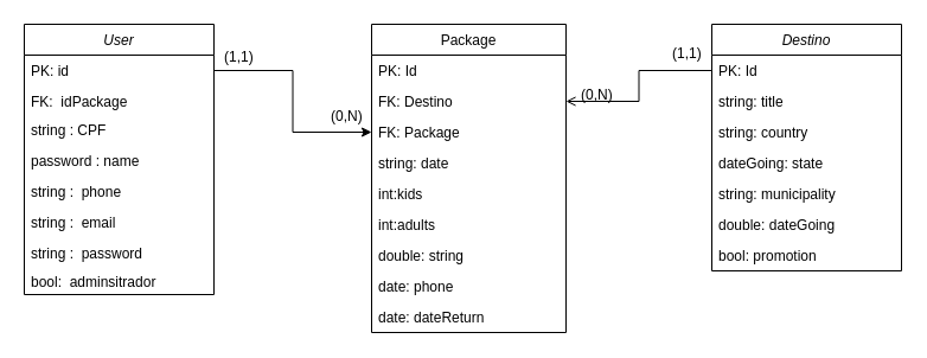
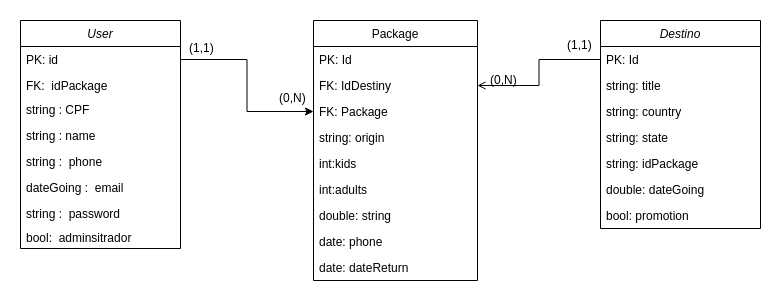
- <mxCell id="13" value="FK: Destino" style="text;align=left;verticalAlign=top;spacingLeft=4;spacingRight=4;overflow=hidden;rotatable=0;points=[[0,0.5],[1,0.5]];portConstraint=eastwest;rounded=0;shadow=0;html=0;" parent="11" vertex="1"><mxGeometry y="52" width="164" height="26" as="geometry" /></mxCell>
+ <mxCell id="13" value="FK: IdDestiny" style="text;align=left;verticalAlign=top;spacingLeft=4;spacingRight=4;overflow=hidden;rotatable=0;points=[[0,0.5],[1,0.5]];portConstraint=eastwest;rounded=0;shadow=0;html=0;" parent="11" vertex="1"><mxGeometry y="52" width="164" height="26" as="geometry" /></mxCell>
- <mxCell id="6" value="password : name" style="text;align=left;verticalAlign=top;spacingLeft=4;spacingRight=4;overflow=hidden;rotatable=0;points=[[0,0.5],[1,0.5]];portConstraint=eastwest;" parent="2" vertex="1"><mxGeometry y="102" width="160" height="26" as="geometry" /></mxCell>
+ <mxCell id="6" value="string : name" style="text;align=left;verticalAlign=top;spacingLeft=4;spacingRight=4;overflow=hidden;rotatable=0;points=[[0,0.5],[1,0.5]];portConstraint=eastwest;" parent="2" vertex="1"><mxGeometry y="102" width="160" height="26" as="geometry" /></mxCell>
- <mxCell id="15" value="string: date" style="text;align=left;verticalAlign=top;spacingLeft=4;spacingRight=4;overflow=hidden;rotatable=0;points=[[0,0.5],[1,0.5]];portConstraint=eastwest;rounded=0;shadow=0;html=0;" parent="11" vertex="1"><mxGeometry y="104" width="164" height="26" as="geometry" /></mxCell>
+ <mxCell id="15" value="string: origin" style="text;align=left;verticalAlign=top;spacingLeft=4;spacingRight=4;overflow=hidden;rotatable=0;points=[[0,0.5],[1,0.5]];portConstraint=eastwest;rounded=0;shadow=0;html=0;" parent="11" vertex="1"><mxGeometry y="104" width="164" height="26" as="geometry" /></mxCell>
- <mxCell id="25" value="dateGoing: state" style="text;align=left;verticalAlign=top;spacingLeft=4;spacingRight=4;overflow=hidden;rotatable=0;points=[[0,0.5],[1,0.5]];portConstraint=eastwest;rounded=0;shadow=0;html=0;" parent="21" vertex="1"><mxGeometry y="104" width="160" height="26" as="geometry" /></mxCell>
+ <mxCell id="25" value="string: state" style="text;align=left;verticalAlign=top;spacingLeft=4;spacingRight=4;overflow=hidden;rotatable=0;points=[[0,0.5],[1,0.5]];portConstraint=eastwest;rounded=0;shadow=0;html=0;" parent="21" vertex="1"><mxGeometry y="104" width="160" height="26" as="geometry" /></mxCell>
- <mxCell id="26" value="string: municipality" style="text;align=left;verticalAlign=top;spacingLeft=4;spacingRight=4;overflow=hidden;rotatable=0;points=[[0,0.5],[1,0.5]];portConstraint=eastwest;" parent="21" vertex="1"><mxGeometry y="130" width="160" height="26" as="geometry" /></mxCell>
+ <mxCell id="26" value="string: idPackage" style="text;align=left;verticalAlign=top;spacingLeft=4;spacingRight=4;overflow=hidden;rotatable=0;points=[[0,0.5],[1,0.5]];portConstraint=eastwest;" parent="21" vertex="1"><mxGeometry y="130" width="160" height="26" as="geometry" /></mxCell>
- <mxCell id="8" value="string :  email" style="text;align=left;verticalAlign=top;spacingLeft=4;spacingRight=4;overflow=hidden;rotatable=0;points=[[0,0.5],[1,0.5]];portConstraint=eastwest;rounded=0;shadow=0;html=0;" parent="2" vertex="1"><mxGeometry y="154" width="160" height="26" as="geometry" /></mxCell>
+ <mxCell id="8" value="dateGoing :  email" style="text;align=left;verticalAlign=top;spacingLeft=4;spacingRight=4;overflow=hidden;rotatable=0;points=[[0,0.5],[1,0.5]];portConstraint=eastwest;rounded=0;shadow=0;html=0;" parent="2" vertex="1"><mxGeometry y="154" width="160" height="26" as="geometry" /></mxCell>
